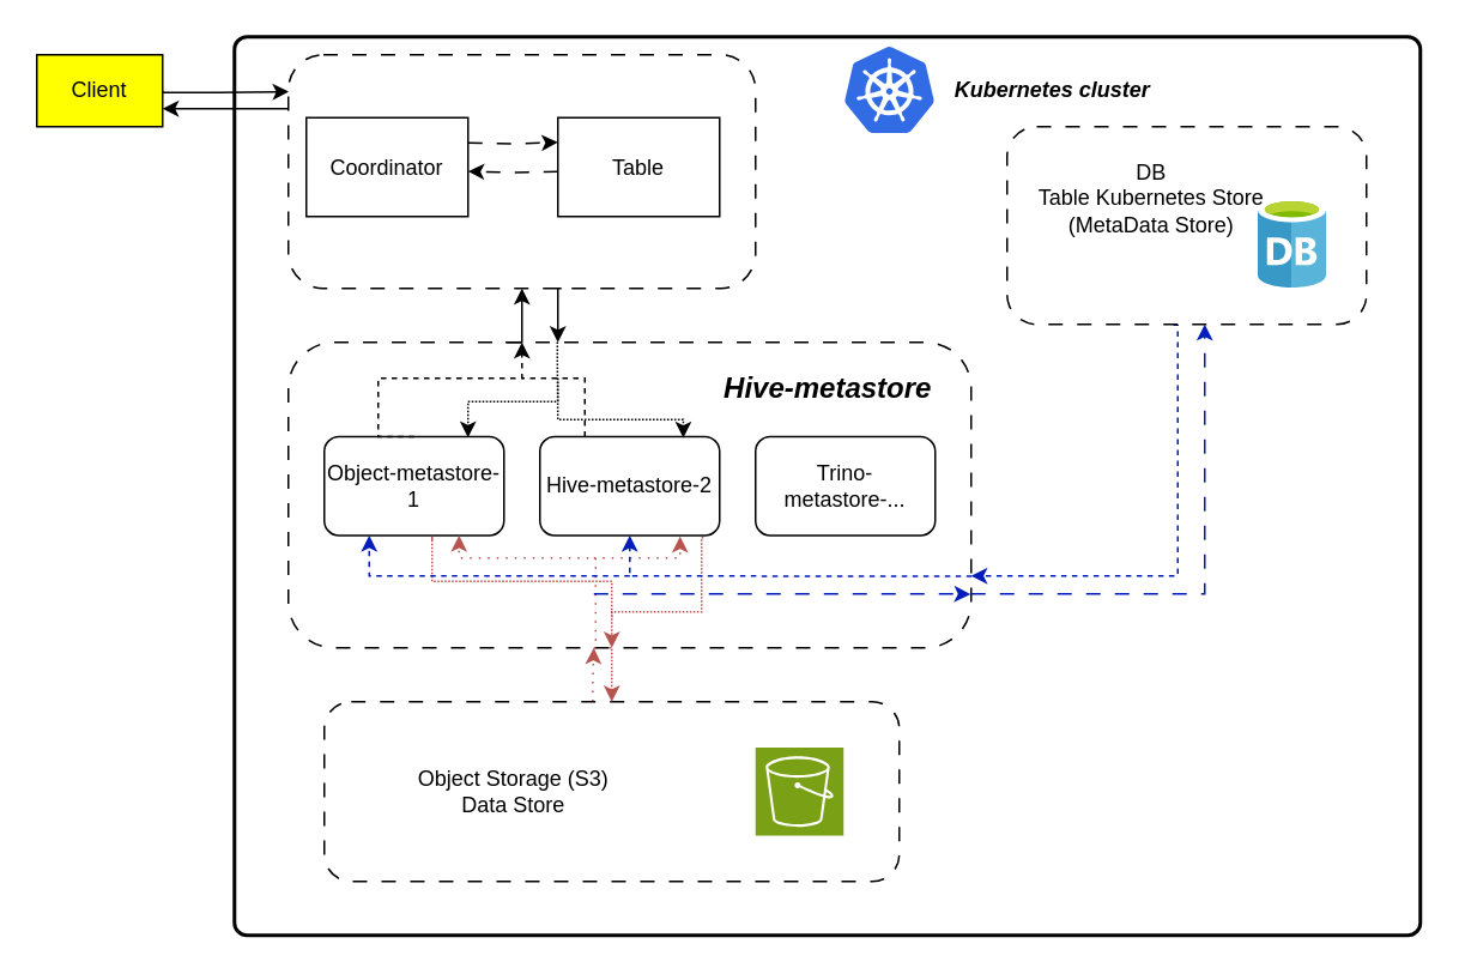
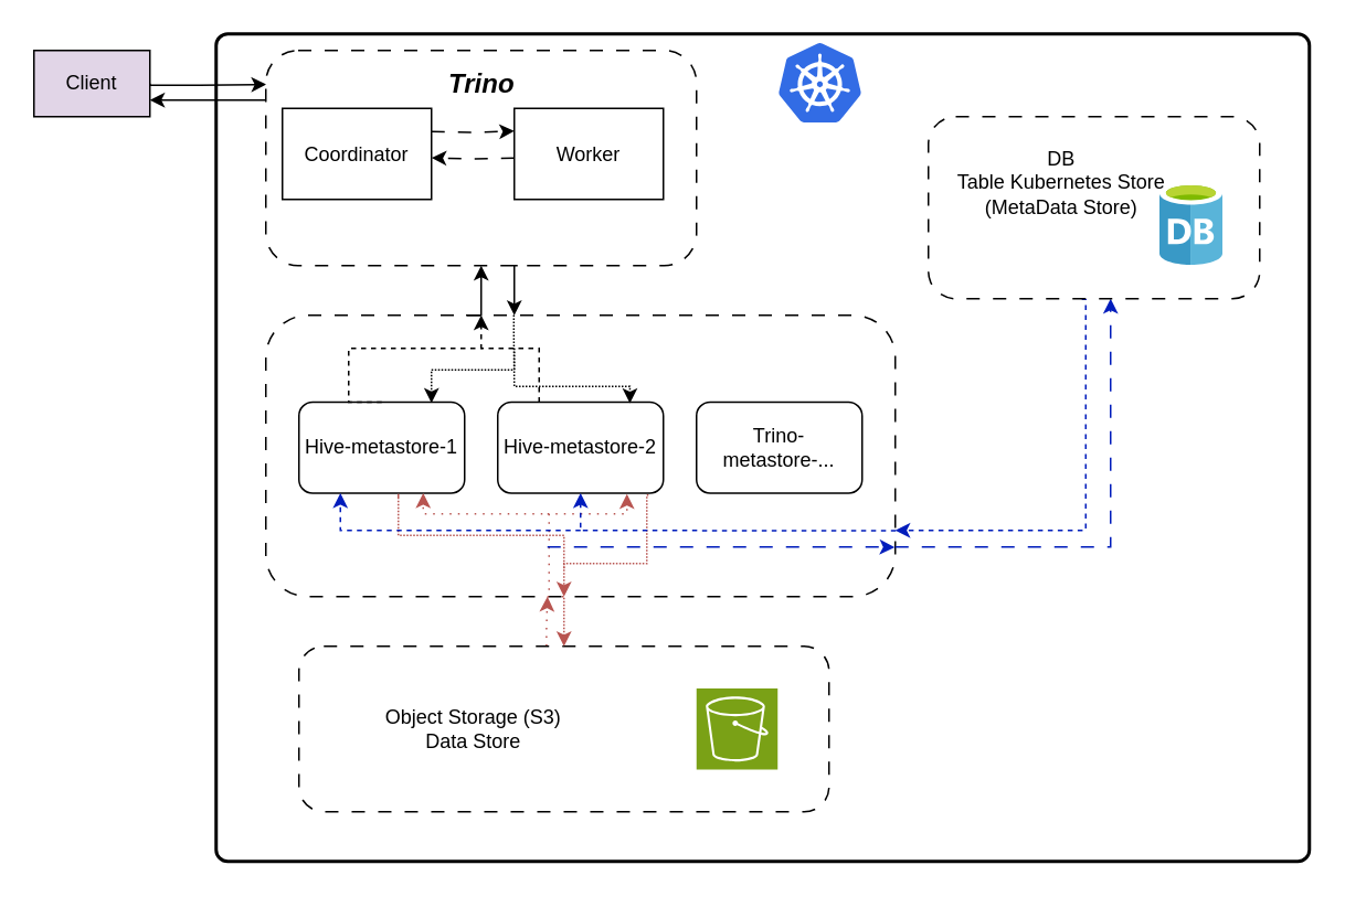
- <mxCell id="4" value="Client" style="rounded=0;whiteSpace=wrap;html=1;fillColor=#FFFF00;" vertex="1" parent="1"><mxGeometry x="20" y="30" width="70" height="40" as="geometry" /></mxCell>
+ <mxCell id="4" value="Client" style="rounded=0;whiteSpace=wrap;html=1;fillColor=#e1d5e7;" vertex="1" parent="1"><mxGeometry x="20" y="30" width="70" height="40" as="geometry" /></mxCell>
+ <mxCell id="11" value="&lt;b&gt;&lt;i&gt;&lt;font style=&quot;font-size: 16px;&quot;&gt;Trino&lt;/font&gt;&lt;/i&gt;&lt;/b&gt;" style="text;html=1;align=center;verticalAlign=middle;resizable=0;points=[];autosize=1;strokeColor=none;fillColor=none;" vertex="1" parent="1"><mxGeometry x="260" y="35" width="60" height="30" as="geometry" /></mxCell>
- <mxCell id="6" value="&lt;b&gt;&lt;i&gt;Kubernetes cluster&lt;/i&gt;&lt;/b&gt;" style="text;html=1;align=center;verticalAlign=middle;resizable=0;points=[];autosize=1;strokeColor=none;fillColor=none;" vertex="1" parent="1"><mxGeometry x="520" y="35" width="130" height="30" as="geometry" /></mxCell>
- <mxCell id="10" value="Table" style="rounded=0;whiteSpace=wrap;html=1;" vertex="1" parent="1"><mxGeometry x="310" y="65" width="90" height="55" as="geometry" /></mxCell>
+ <mxCell id="10" value="Worker" style="rounded=0;whiteSpace=wrap;html=1;" vertex="1" parent="1"><mxGeometry x="310" y="65" width="90" height="55" as="geometry" /></mxCell>
- <mxCell id="20" value="&lt;b&gt;&lt;i&gt;&lt;font style=&quot;font-size: 16px;&quot;&gt;Hive-metastore&lt;/font&gt;&lt;/i&gt;&lt;/b&gt;" style="text;html=1;align=center;verticalAlign=middle;resizable=0;points=[];autosize=1;strokeColor=none;fillColor=none;" vertex="1" parent="1"><mxGeometry x="390" y="200" width="140" height="30" as="geometry" /></mxCell>
- <mxCell id="17" value="Object-metastore-1" style="rounded=1;whiteSpace=wrap;html=1;" vertex="1" parent="1"><mxGeometry x="180" y="242.5" width="100" height="55" as="geometry" /></mxCell>
+ <mxCell id="17" value="Hive-metastore-1" style="rounded=1;whiteSpace=wrap;html=1;" vertex="1" parent="1"><mxGeometry x="180" y="242.5" width="100" height="55" as="geometry" /></mxCell>
